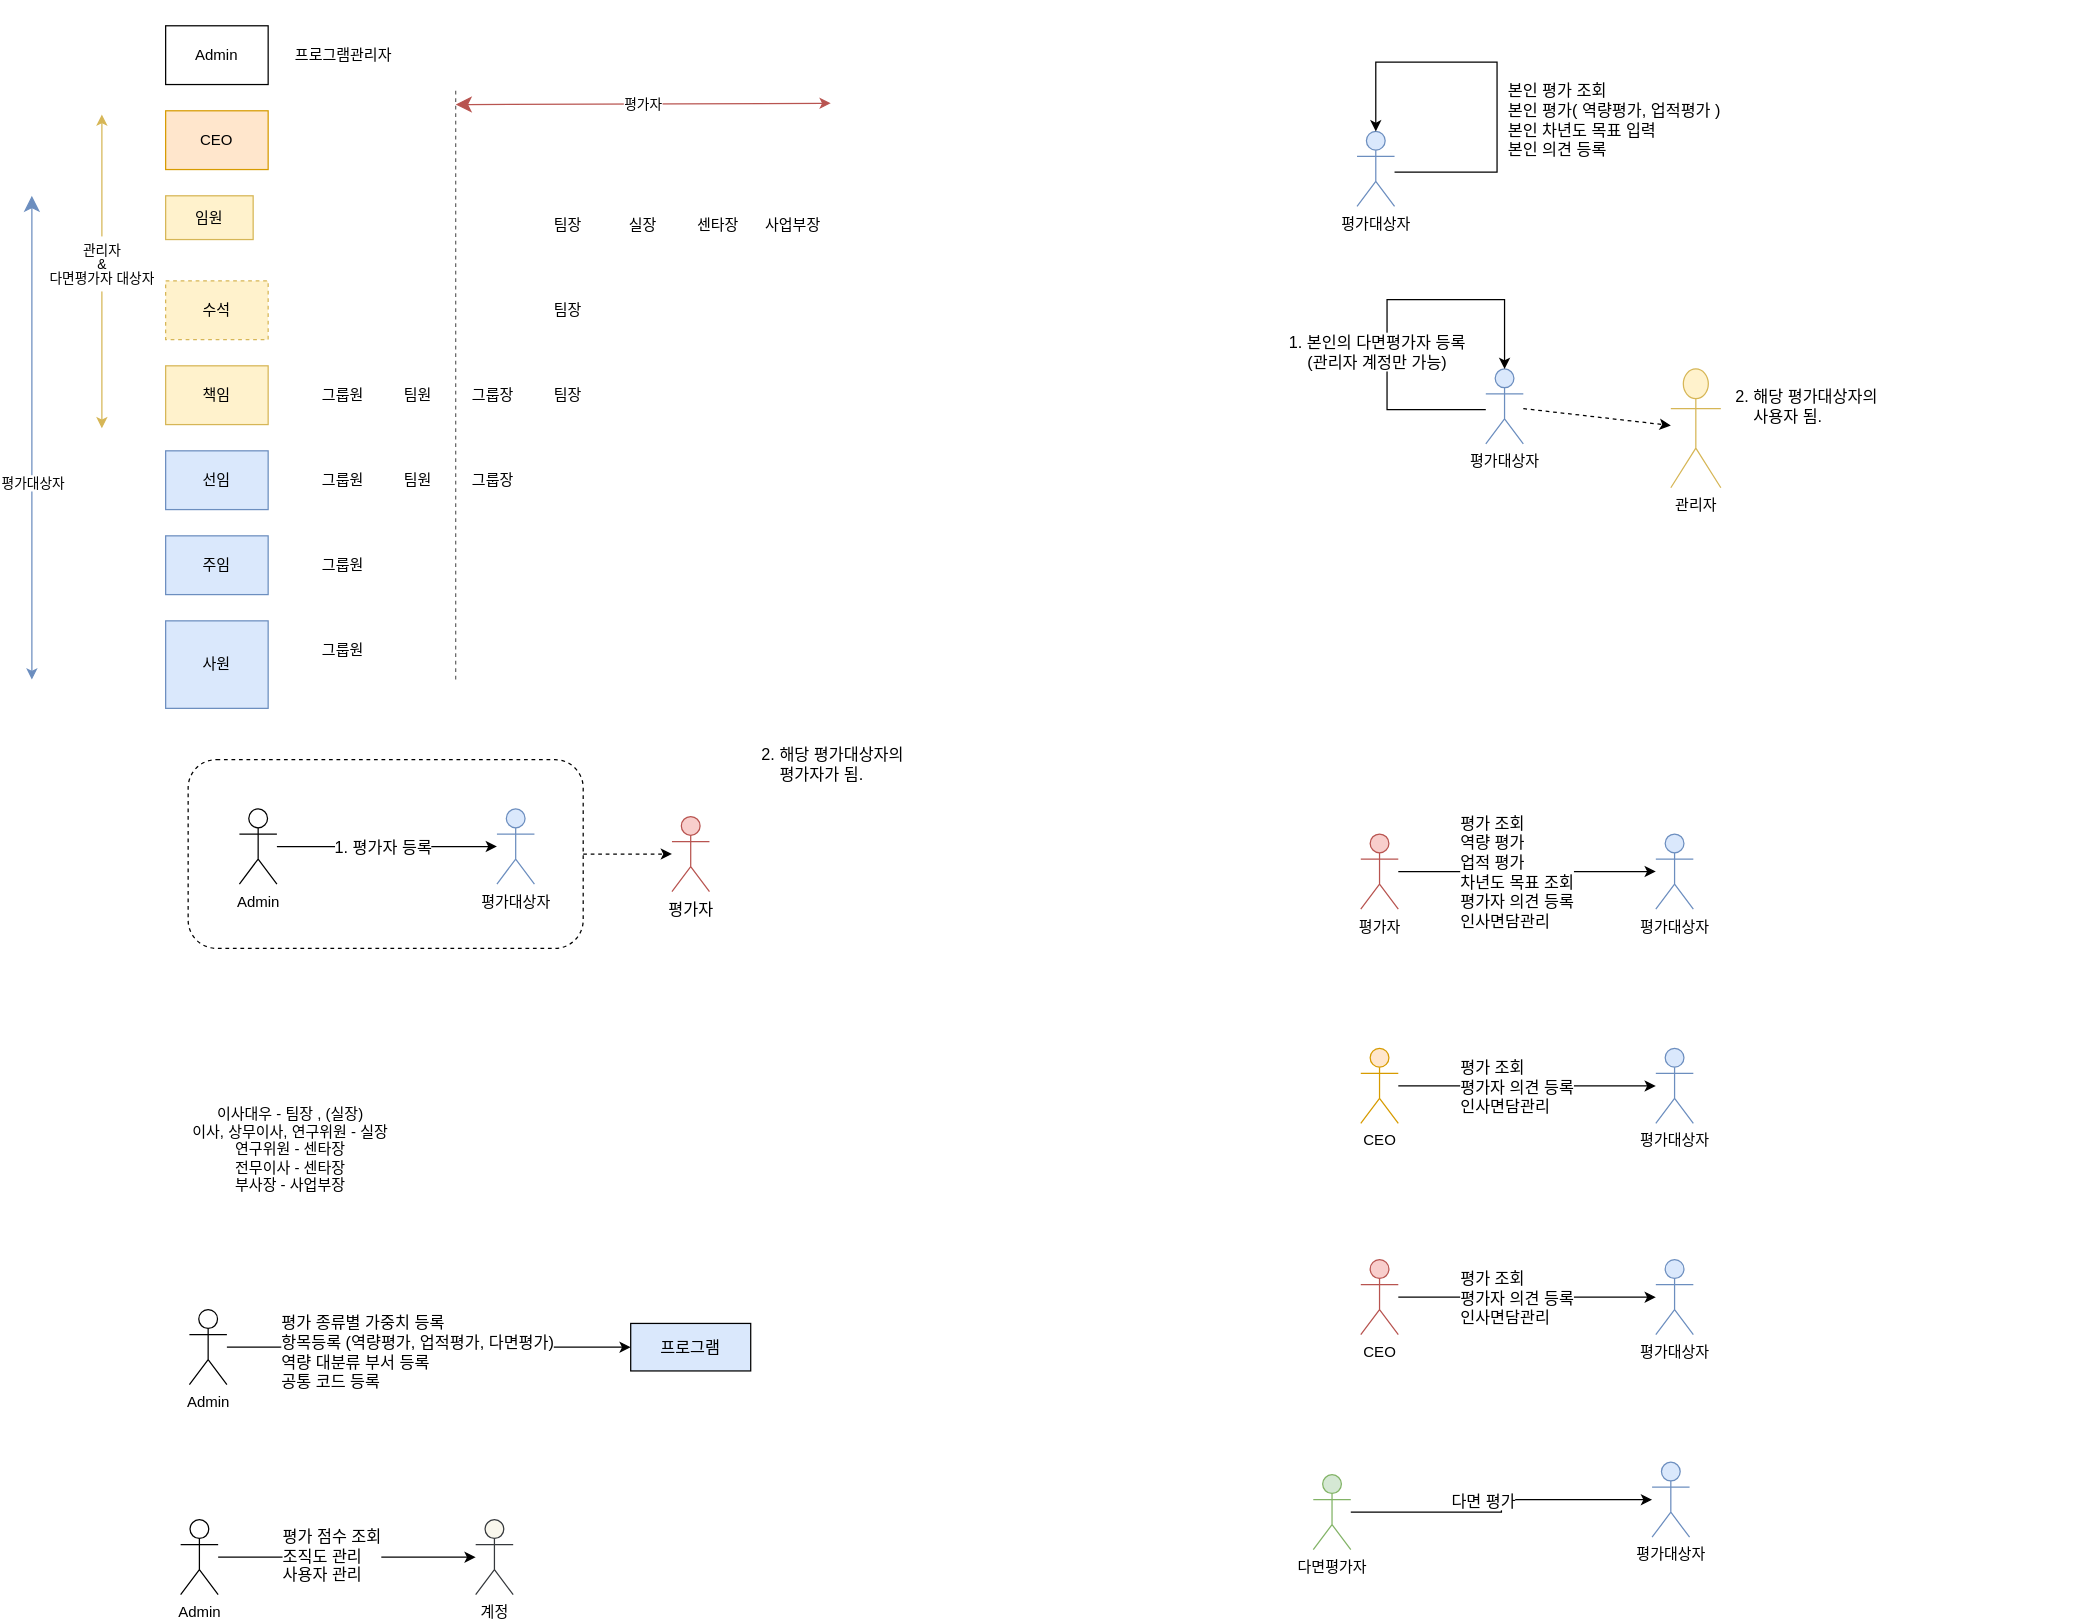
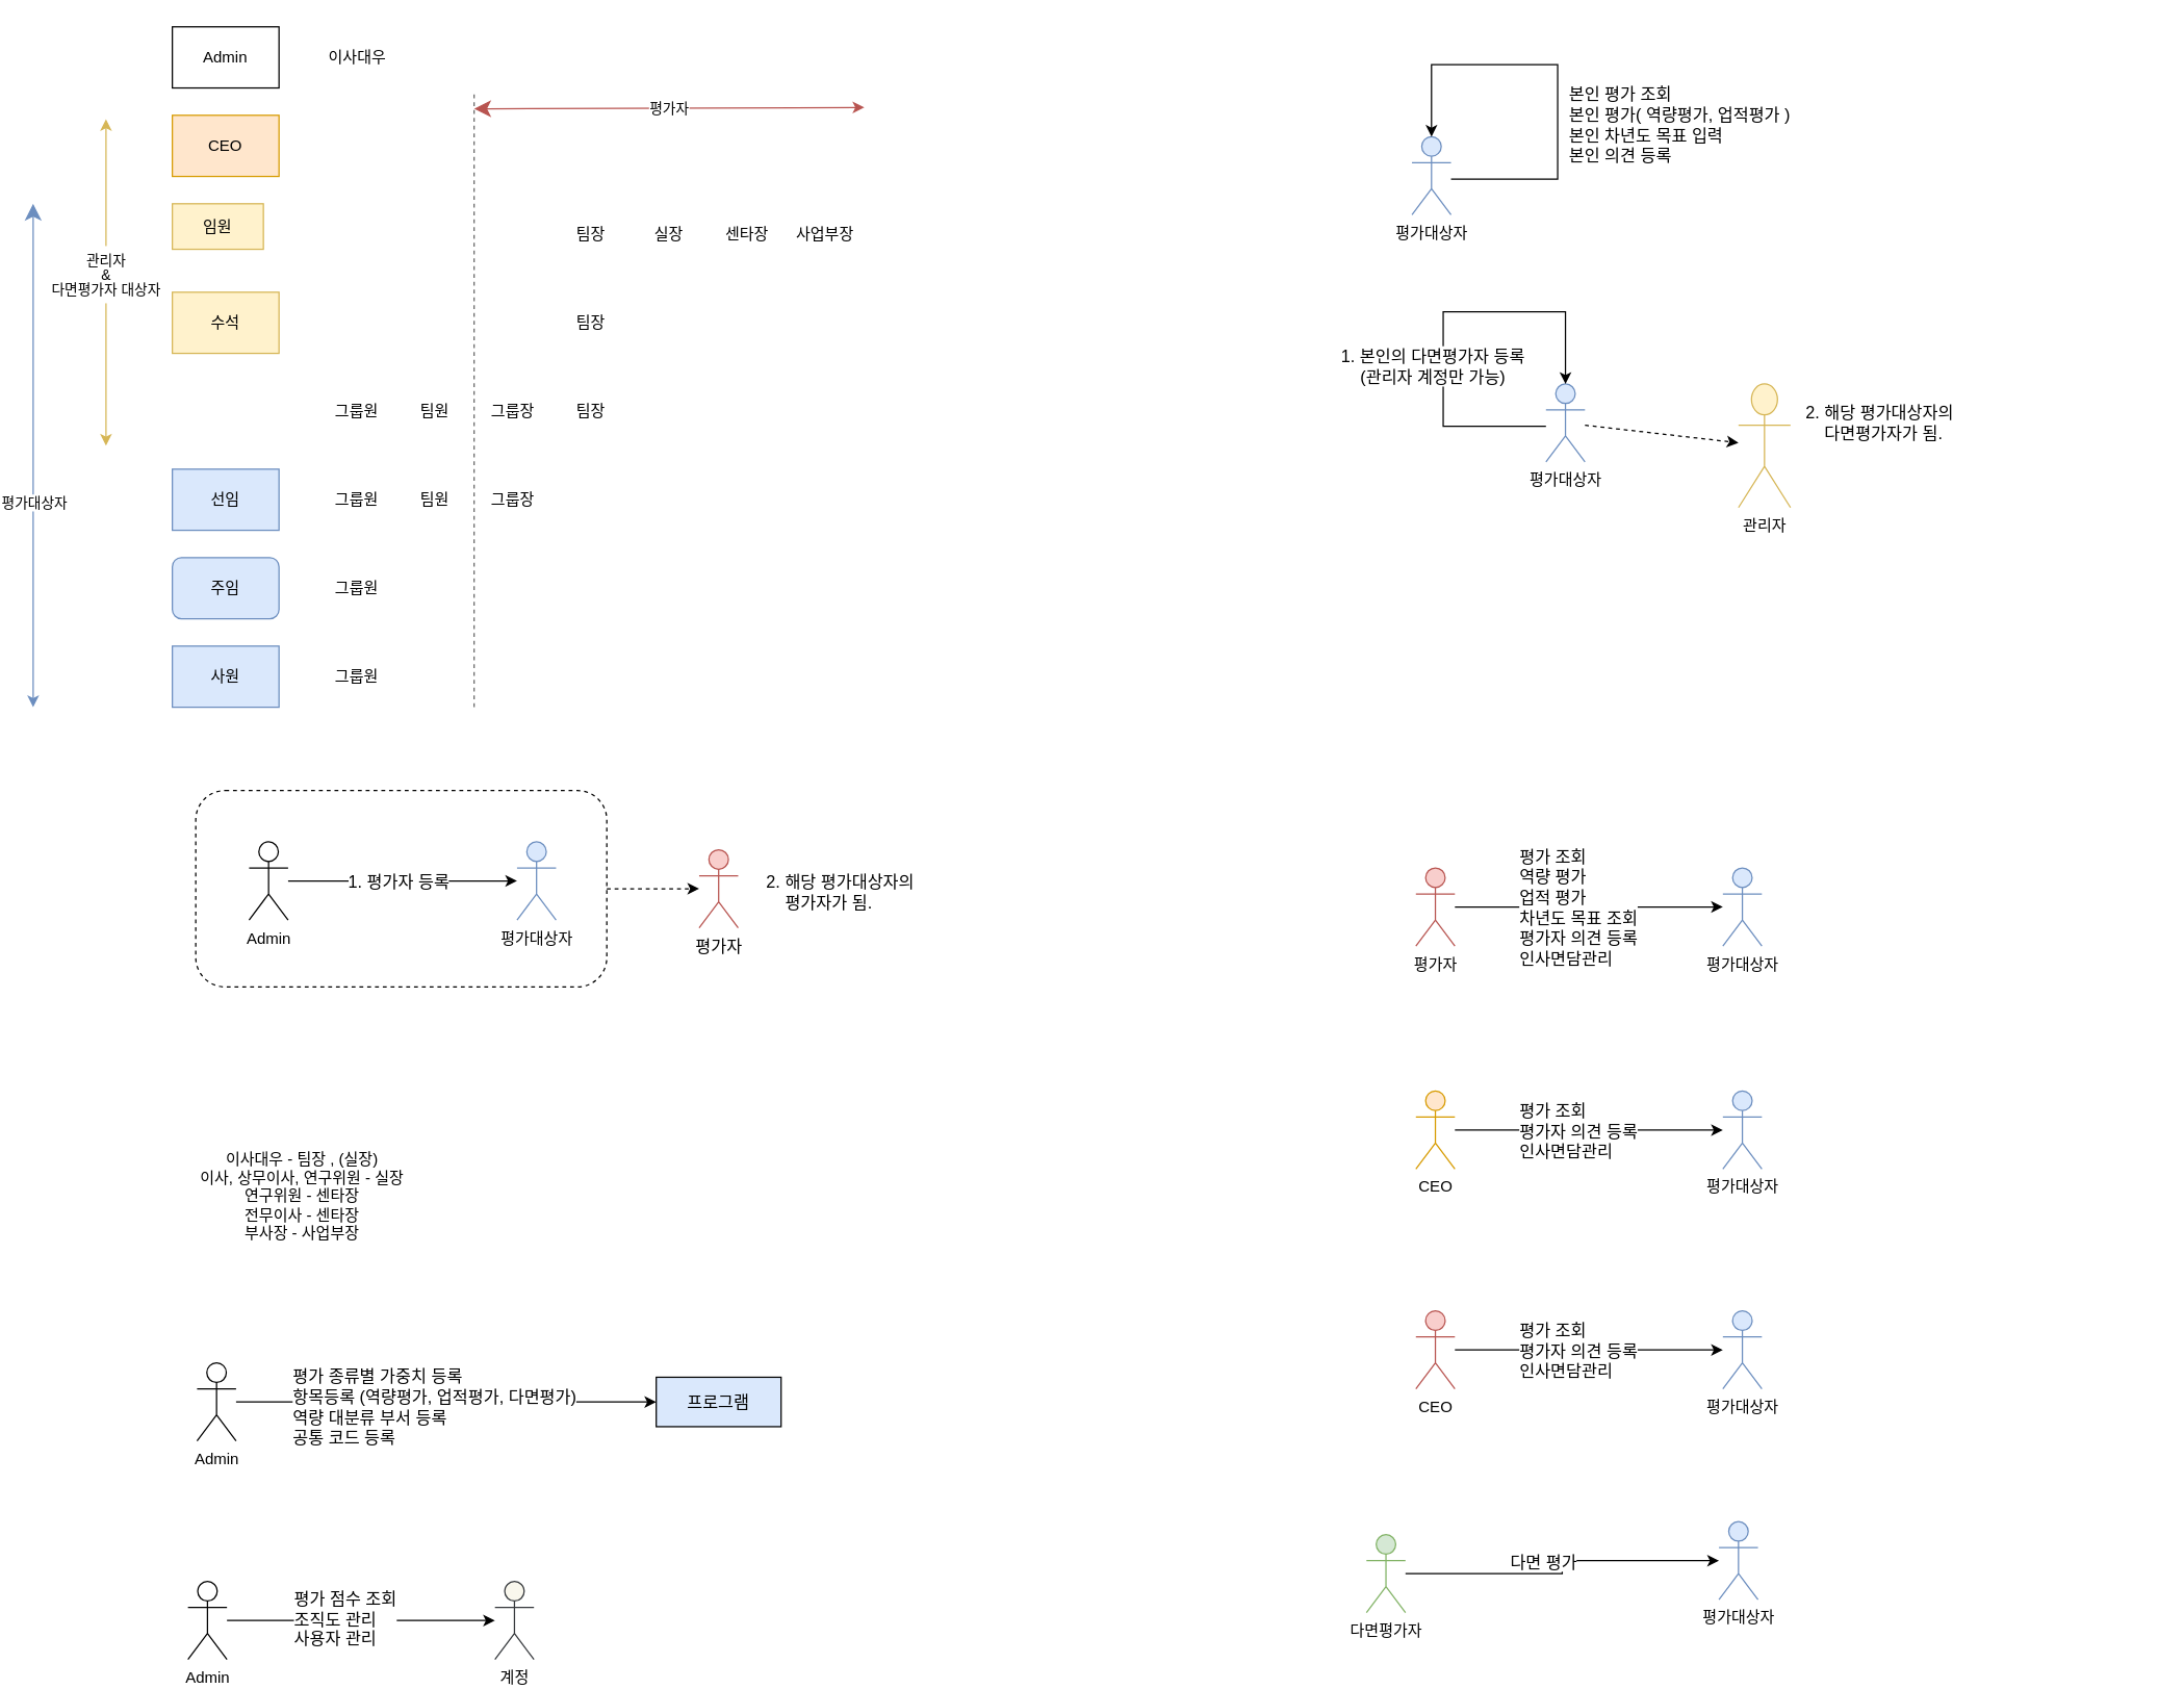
- <mxCell id="34" value="프로그램관리자" style="text;html=1;strokeColor=none;fillColor=none;align=center;verticalAlign=middle;whiteSpace=wrap;rounded=0;" parent="1" vertex="1"><mxGeometry x="220.5" y="28.5" width="97" height="30" as="geometry" /></mxCell>
+ <mxCell id="34" value="이사대우" style="text;html=1;strokeColor=none;fillColor=none;align=center;verticalAlign=middle;whiteSpace=wrap;rounded=0;" parent="1" vertex="1"><mxGeometry x="220.5" y="28.5" width="97" height="30" as="geometry" /></mxCell>
- <mxCell id="7" value="수석" style="rounded=0;whiteSpace=wrap;html=1;fillColor=#fff2cc;strokeColor=#d6b656;dashed=1;" parent="1" vertex="1"><mxGeometry x="127" y="224" width="82" height="47" as="geometry" /></mxCell>
+ <mxCell id="7" value="수석" style="rounded=0;whiteSpace=wrap;html=1;fillColor=#fff2cc;strokeColor=#d6b656;" parent="1" vertex="1"><mxGeometry x="127" y="224" width="82" height="47" as="geometry" /></mxCell>
- <mxCell id="8" value="책임" style="rounded=0;whiteSpace=wrap;html=1;fillColor=#fff2cc;strokeColor=#d6b656;" parent="1" vertex="1"><mxGeometry x="127" y="292" width="82" height="47" as="geometry" /></mxCell>
- <mxCell id="50" value="2. 해당 평가대상자의 &#10;    사용자 됨." style="text;strokeColor=none;fillColor=none;align=left;verticalAlign=middle;spacingLeft=4;spacingRight=4;overflow=hidden;points=[[0,0.5],[1,0.5]];portConstraint=eastwest;rotatable=0;fontFamily=Helvetica;fontSize=13;" parent="1" vertex="1"><mxGeometry x="1377" y="294.5" width="275" height="59" as="geometry" /></mxCell>
+ <mxCell id="50" value="2. 해당 평가대상자의 &#10;    다면평가자가 됨." style="text;strokeColor=none;fillColor=none;align=left;verticalAlign=middle;spacingLeft=4;spacingRight=4;overflow=hidden;points=[[0,0.5],[1,0.5]];portConstraint=eastwest;rotatable=0;fontFamily=Helvetica;fontSize=13;" parent="1" vertex="1"><mxGeometry x="1377" y="294.5" width="275" height="59" as="geometry" /></mxCell>
- <mxCell id="10" value="주임" style="rounded=0;whiteSpace=wrap;html=1;fillColor=#dae8fc;strokeColor=#6c8ebf;" parent="1" vertex="1"><mxGeometry x="127" y="428" width="82" height="47" as="geometry" /></mxCell>
+ <mxCell id="10" value="주임" style="whiteSpace=wrap;html=1;fillColor=#dae8fc;strokeColor=#6c8ebf;rounded=1;" parent="1" vertex="1"><mxGeometry x="127" y="428" width="82" height="47" as="geometry" /></mxCell>
- <mxCell id="11" value="사원" style="rounded=0;whiteSpace=wrap;html=1;fillColor=#dae8fc;strokeColor=#6c8ebf;" parent="1" vertex="1"><mxGeometry x="127" y="496" width="82" height="70" as="geometry" /></mxCell>
+ <mxCell id="11" value="사원" style="rounded=0;whiteSpace=wrap;html=1;fillColor=#dae8fc;strokeColor=#6c8ebf;" parent="1" vertex="1"><mxGeometry x="127" y="496" width="82" height="47" as="geometry" /></mxCell>
- <mxCell id="53" value="2. 해당 평가대상자의 &#10;    평가자가 됨." style="text;strokeColor=none;fillColor=none;align=left;verticalAlign=middle;spacingLeft=4;spacingRight=4;overflow=hidden;points=[[0,0.5],[1,0.5]];portConstraint=eastwest;rotatable=0;fontFamily=Helvetica;fontSize=13;" parent="1" vertex="1"><mxGeometry x="598" y="580.5" width="275" height="59" as="geometry" /></mxCell>
+ <mxCell id="53" value="2. 해당 평가대상자의 &#10;    평가자가 됨." style="text;strokeColor=none;fillColor=none;align=left;verticalAlign=middle;spacingLeft=4;spacingRight=4;overflow=hidden;points=[[0,0.5],[1,0.5]];portConstraint=eastwest;rotatable=0;fontFamily=Helvetica;fontSize=13;" parent="1" vertex="1"><mxGeometry x="578" y="655.5" width="275" height="59" as="geometry" /></mxCell>
